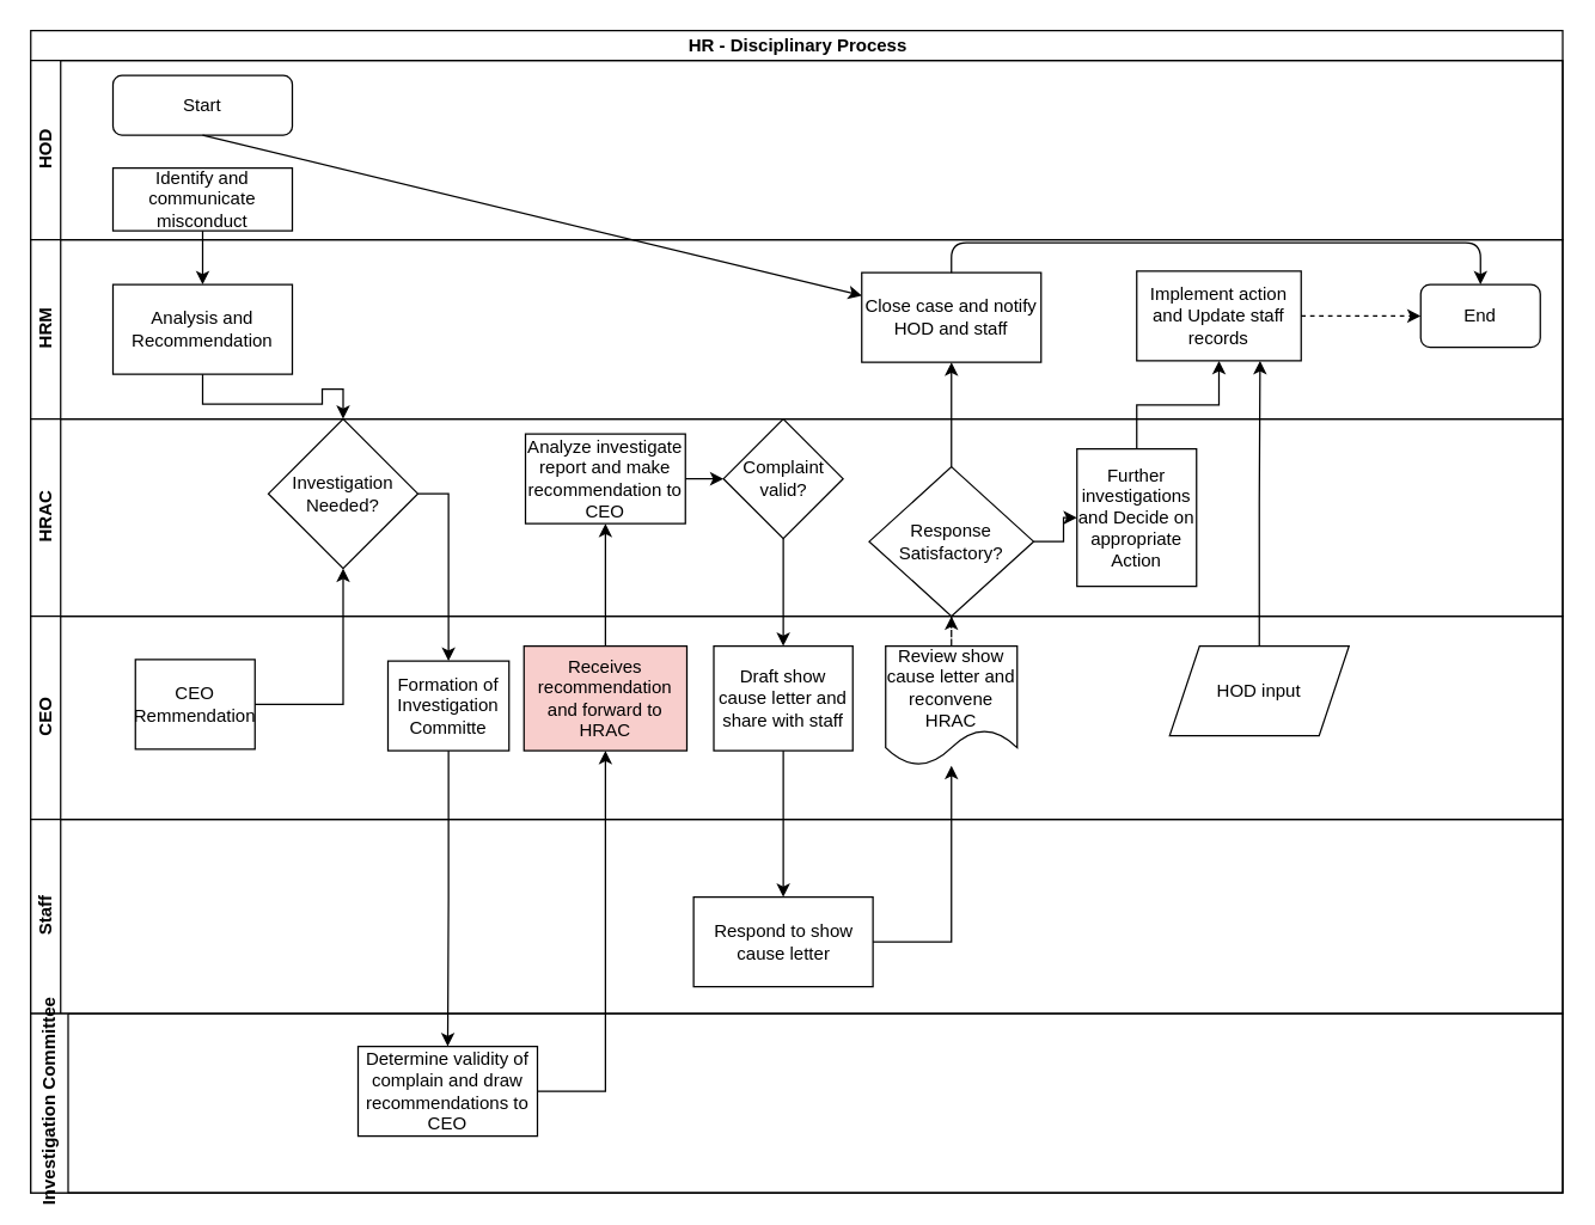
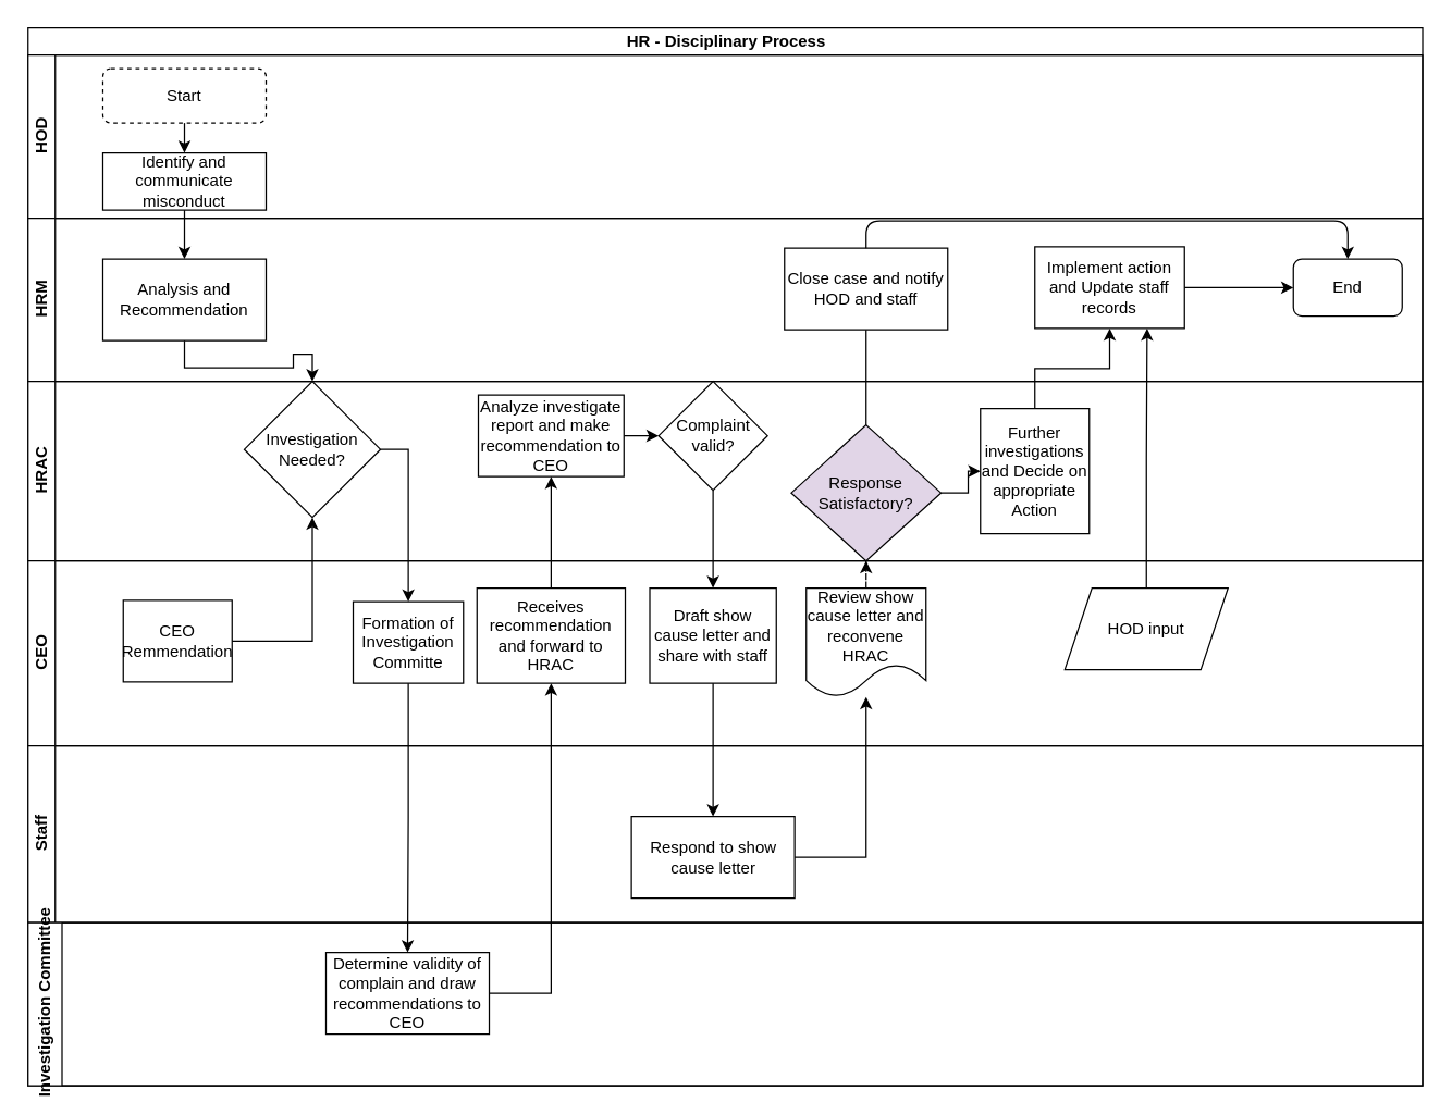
- <mxCell id="4" value="Start" style="rounded=1;whiteSpace=wrap;html=1;" vertex="1" parent="3"><mxGeometry x="55" y="10" width="120" height="40" as="geometry" /></mxCell>
+ <mxCell id="4" value="Start" style="rounded=1;whiteSpace=wrap;html=1;dashed=1;" vertex="1" parent="3"><mxGeometry x="55" y="10" width="120" height="40" as="geometry" /></mxCell>
- <mxCell id="6" value="" style="endArrow=classic;html=1;exitX=0.5;exitY=1;exitDx=0;exitDy=0;" edge="1" parent="3" source="4" target="10"><mxGeometry width="50" height="50" relative="1" as="geometry"><mxPoint x="510" y="242" as="sourcePoint" /><mxPoint x="560" y="192" as="targetPoint" /></mxGeometry></mxCell>
+ <mxCell id="6" value="" style="endArrow=classic;html=1;exitX=0.5;exitY=1;exitDx=0;exitDy=0;" edge="1" parent="3" source="4" target="5"><mxGeometry width="50" height="50" relative="1" as="geometry"><mxPoint x="510" y="242" as="sourcePoint" /><mxPoint x="560" y="192" as="targetPoint" /></mxGeometry></mxCell>
- <mxCell id="13" value="" style="edgeStyle=orthogonalEdgeStyle;rounded=0;orthogonalLoop=1;jettySize=auto;html=1;entryX=0;entryY=0.5;entryDx=0;entryDy=0;dashed=1;" edge="1" parent="7" source="8" target="11"><mxGeometry relative="1" as="geometry"><mxPoint x="910" y="52" as="targetPoint" /></mxGeometry></mxCell>
+ <mxCell id="13" value="" style="edgeStyle=orthogonalEdgeStyle;rounded=0;orthogonalLoop=1;jettySize=auto;html=1;entryX=0;entryY=0.5;entryDx=0;entryDy=0;" edge="1" parent="7" source="8" target="11"><mxGeometry relative="1" as="geometry"><mxPoint x="910" y="52" as="targetPoint" /></mxGeometry></mxCell>
- <mxCell id="44" value="" style="edgeStyle=orthogonalEdgeStyle;rounded=0;orthogonalLoop=1;jettySize=auto;html=1;" edge="1" parent="2" source="20" target="10"><mxGeometry relative="1" as="geometry" /></mxCell>
+ <mxCell id="44" value="" style="edgeStyle=orthogonalEdgeStyle;rounded=0;orthogonalLoop=1;jettySize=auto;html=1;endArrow=none;" edge="1" parent="2" source="20" target="10"><mxGeometry relative="1" as="geometry" /></mxCell>
- <mxCell id="20" value="Response Satisfactory?" style="rhombus;whiteSpace=wrap;html=1;rounded=0;" vertex="1" parent="14"><mxGeometry x="561" y="32" width="110" height="100" as="geometry" /></mxCell>
+ <mxCell id="20" value="Response Satisfactory?" style="rhombus;whiteSpace=wrap;html=1;rounded=0;fillColor=#e1d5e7;" vertex="1" parent="14"><mxGeometry x="561" y="32" width="110" height="100" as="geometry" /></mxCell>
- <mxCell id="25" value="Receives recommendation and forward to HRAC" style="whiteSpace=wrap;html=1;rounded=0;fillColor=#f8cecc;" vertex="1" parent="22"><mxGeometry x="330" y="20" width="109" height="70" as="geometry" /></mxCell>
+ <mxCell id="25" value="Receives recommendation and forward to HRAC" style="whiteSpace=wrap;html=1;rounded=0;" vertex="1" parent="22"><mxGeometry x="330" y="20" width="109" height="70" as="geometry" /></mxCell>
